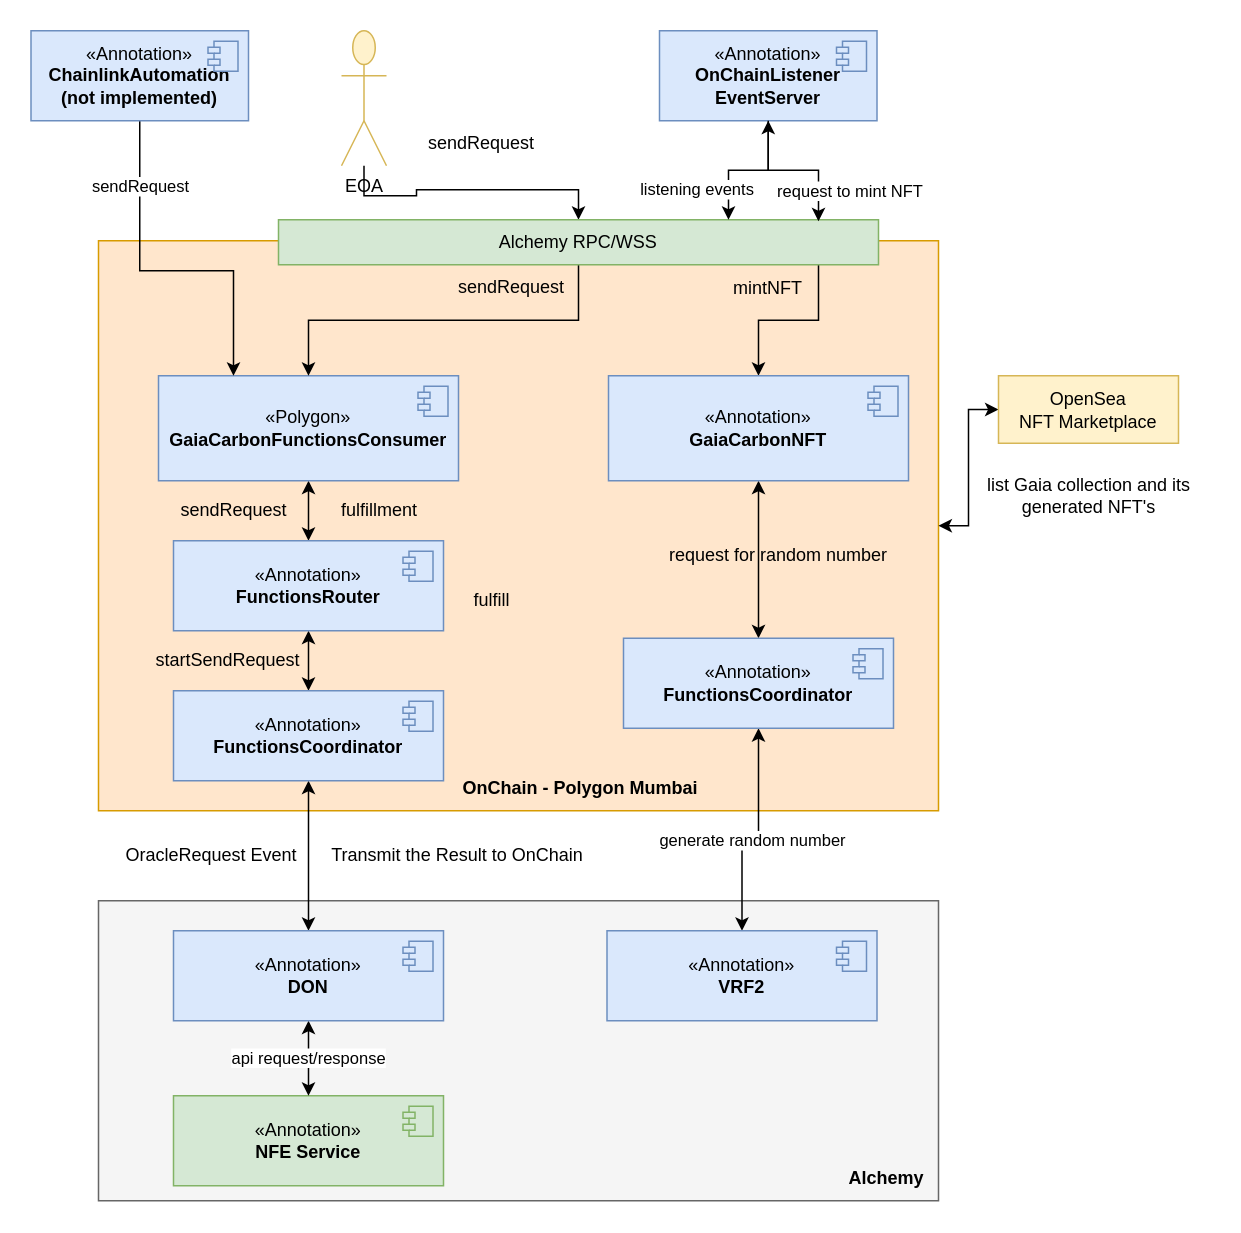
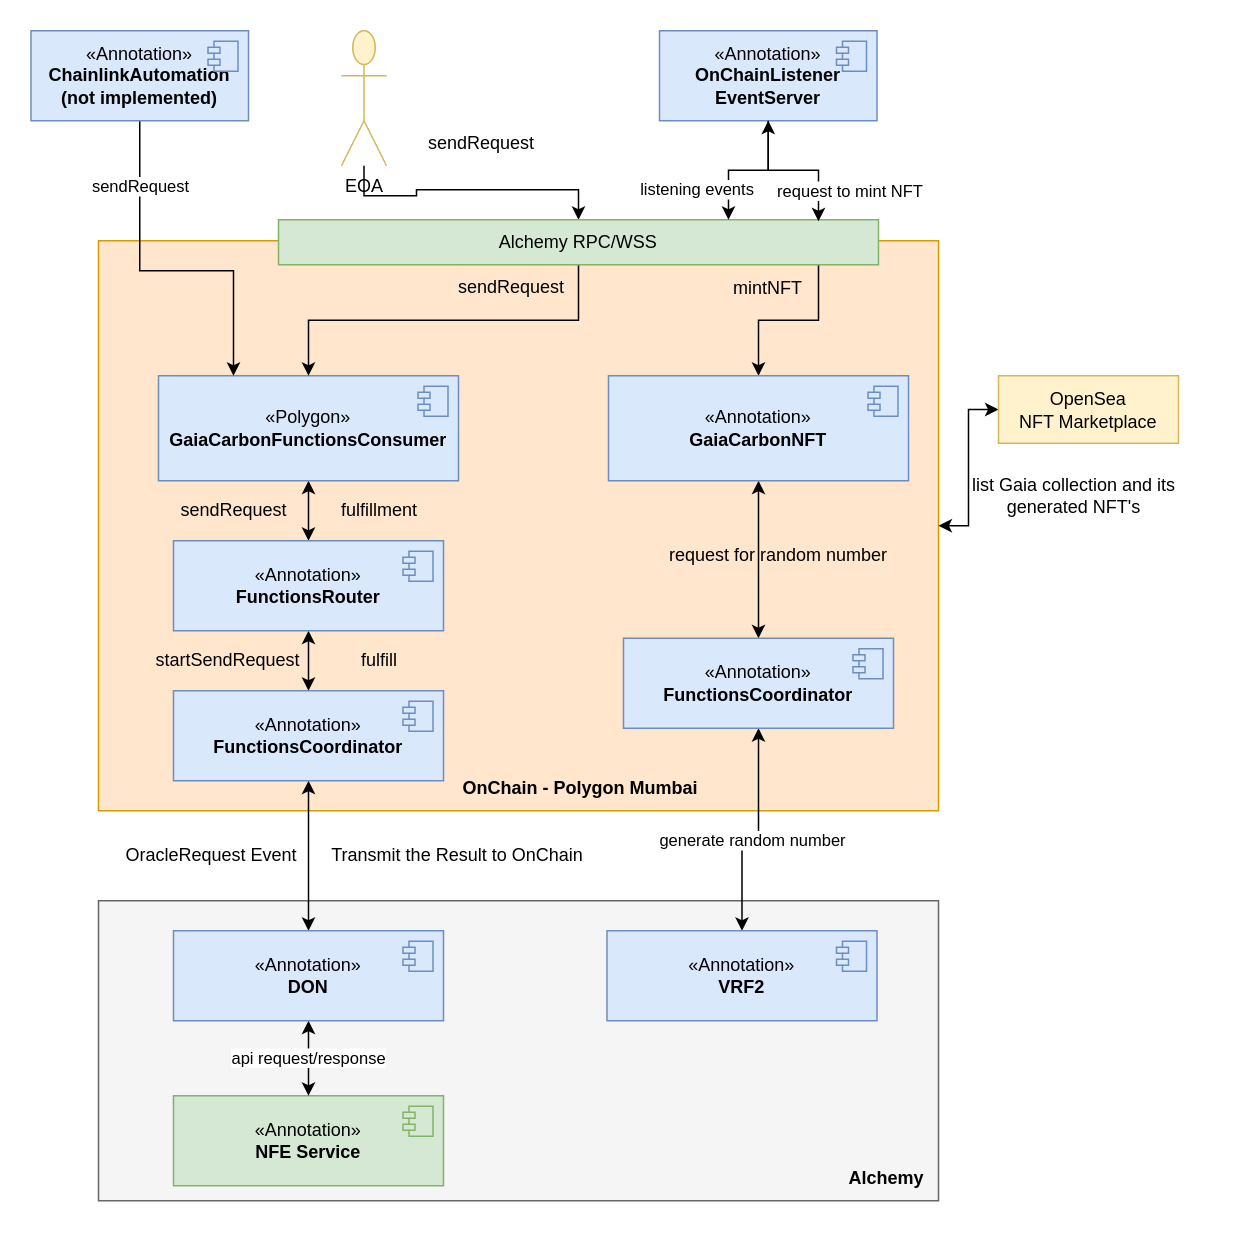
- <mxCell id="57" value="list Gaia collection and its &lt;br&gt;generated NFT's" style="text;html=1;align=center;verticalAlign=middle;resizable=0;points=[];autosize=1;strokeColor=none;fillColor=none;" vertex="1" parent="1"><mxGeometry x="645" y="310" width="160" height="40" as="geometry" /></mxCell>
+ <mxCell id="57" value="list Gaia collection and its &lt;br&gt;generated NFT's" style="text;html=1;align=center;verticalAlign=middle;resizable=0;points=[];autosize=1;strokeColor=none;fillColor=none;" vertex="1" parent="1"><mxGeometry x="635" y="310" width="160" height="40" as="geometry" /></mxCell>
- <mxCell id="16" value="fulfill" style="text;html=1;align=center;verticalAlign=middle;resizable=0;points=[];autosize=1;strokeColor=none;fillColor=none;" vertex="1" parent="1"><mxGeometry x="302" y="385" width="50" height="30" as="geometry" /></mxCell>
+ <mxCell id="16" value="fulfill" style="text;html=1;align=center;verticalAlign=middle;resizable=0;points=[];autosize=1;strokeColor=none;fillColor=none;" vertex="1" parent="1"><mxGeometry x="227" y="425" width="50" height="30" as="geometry" /></mxCell>
